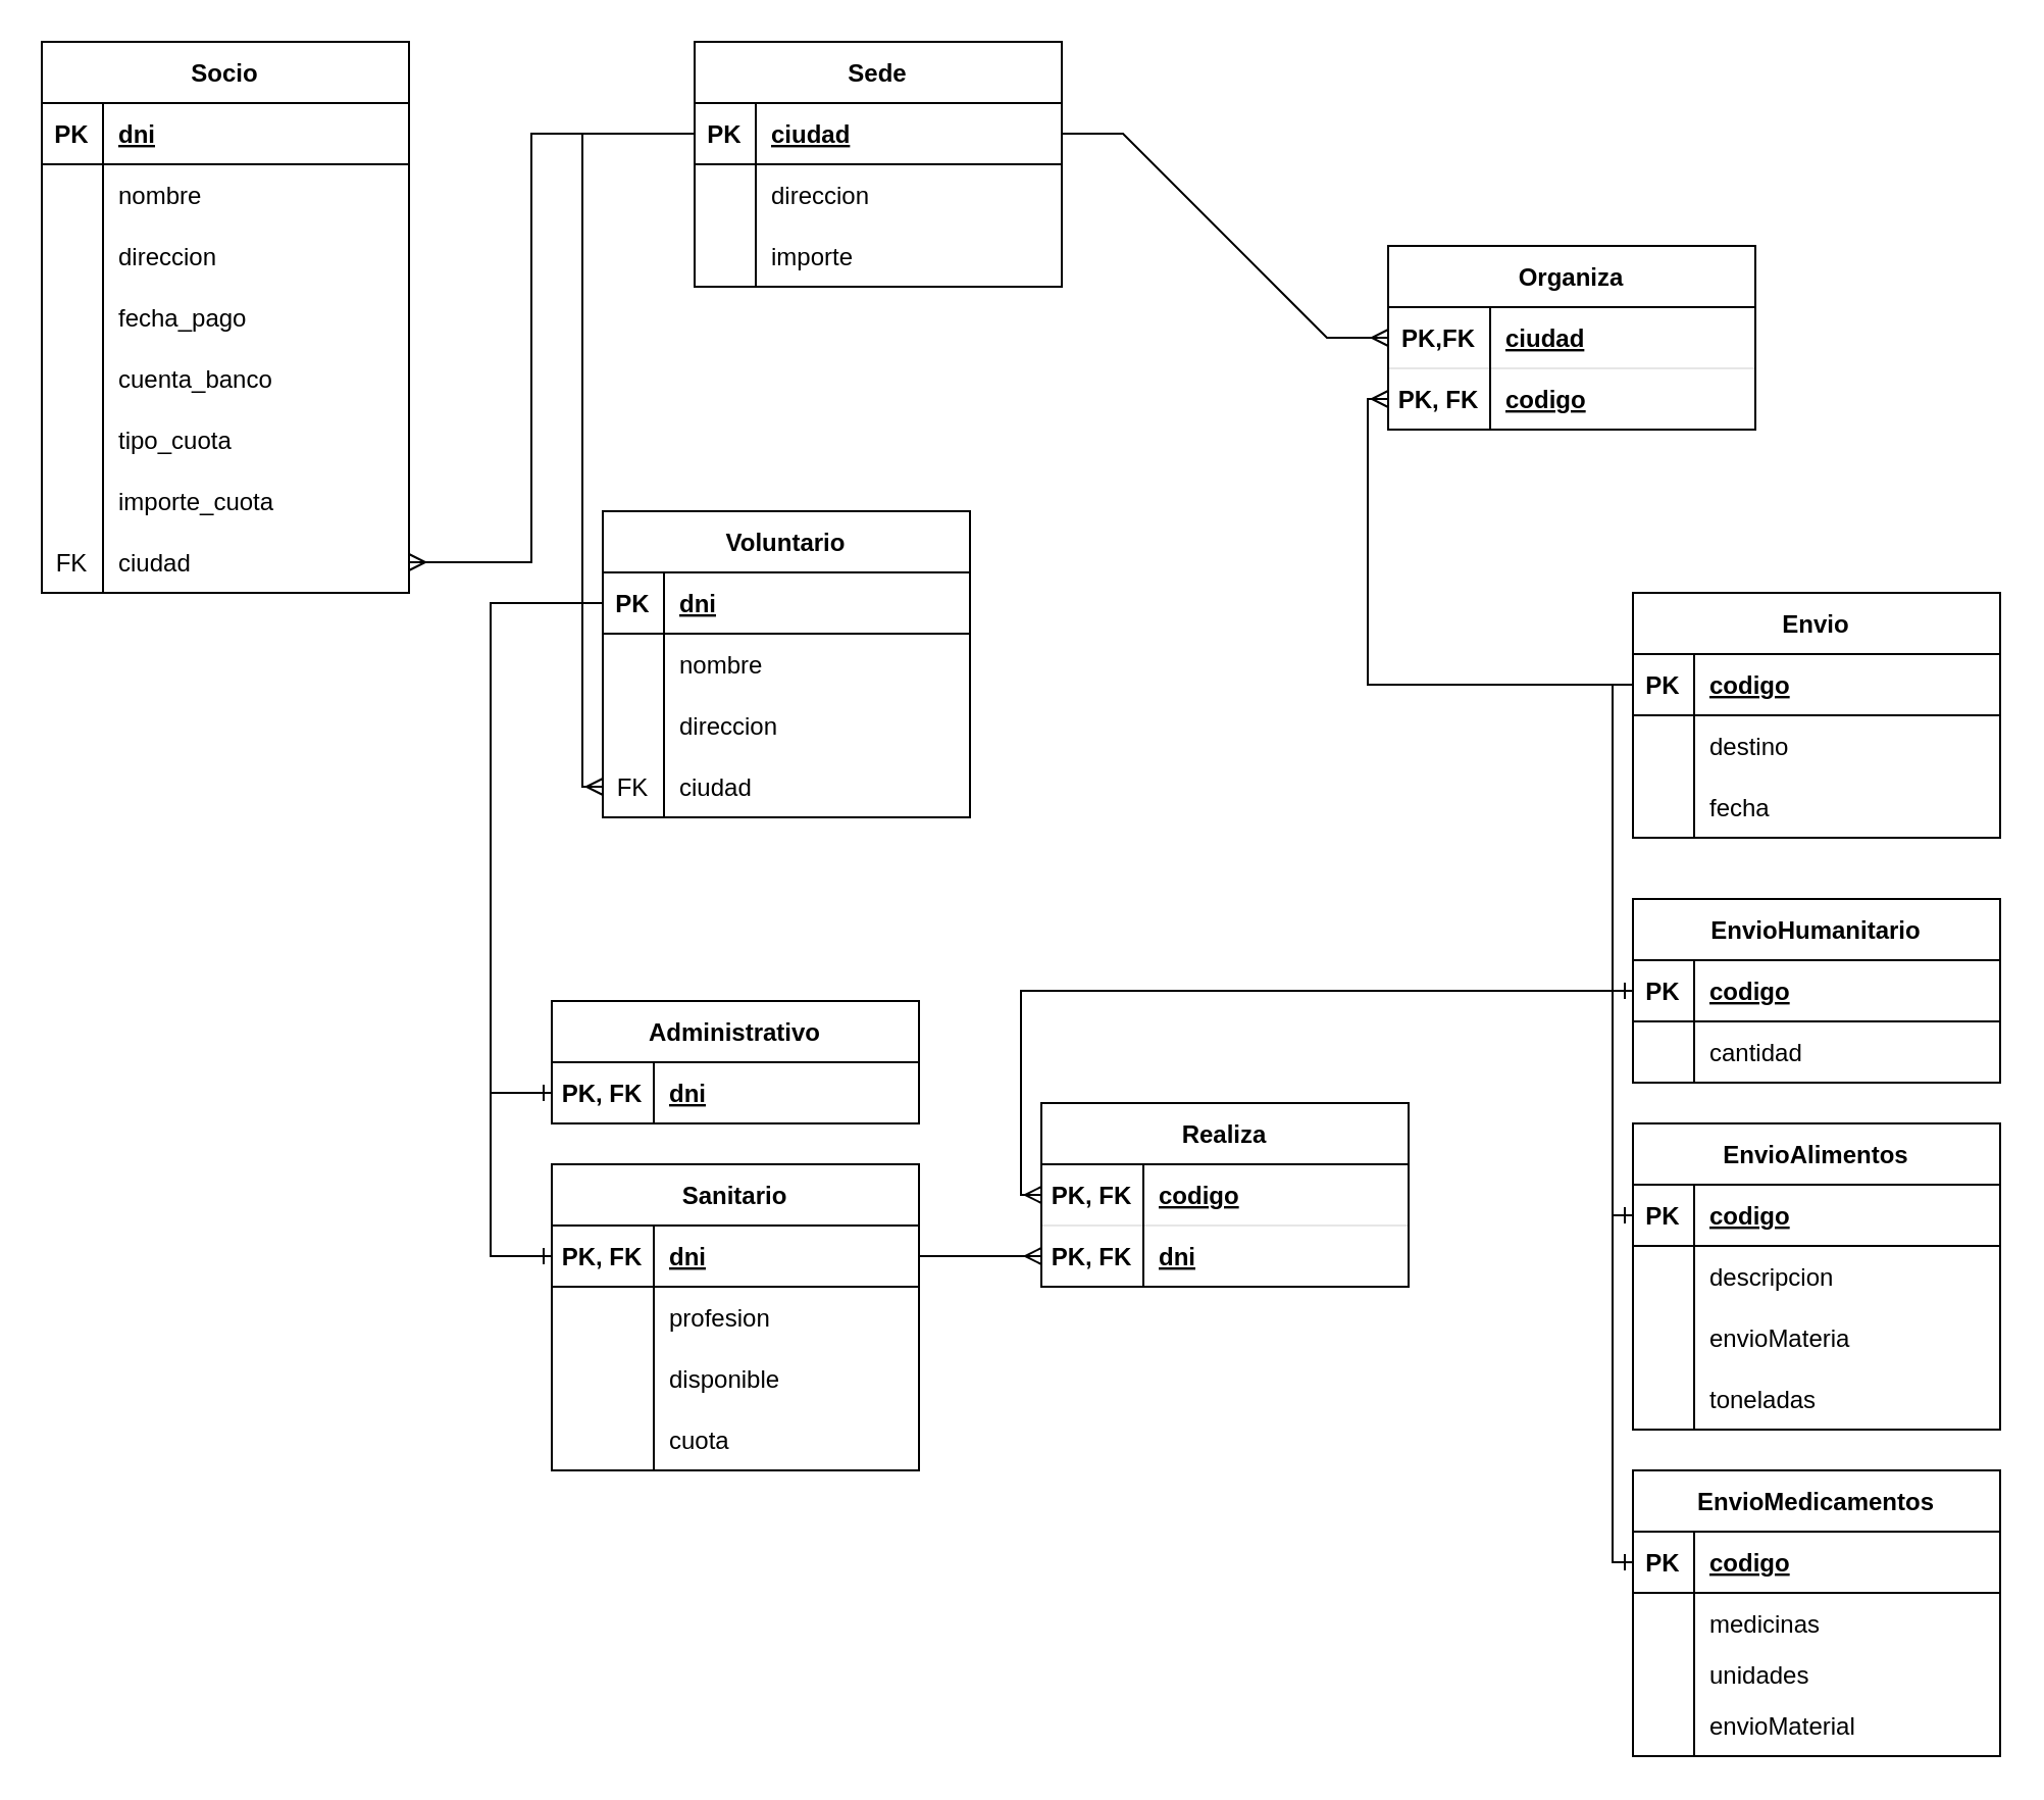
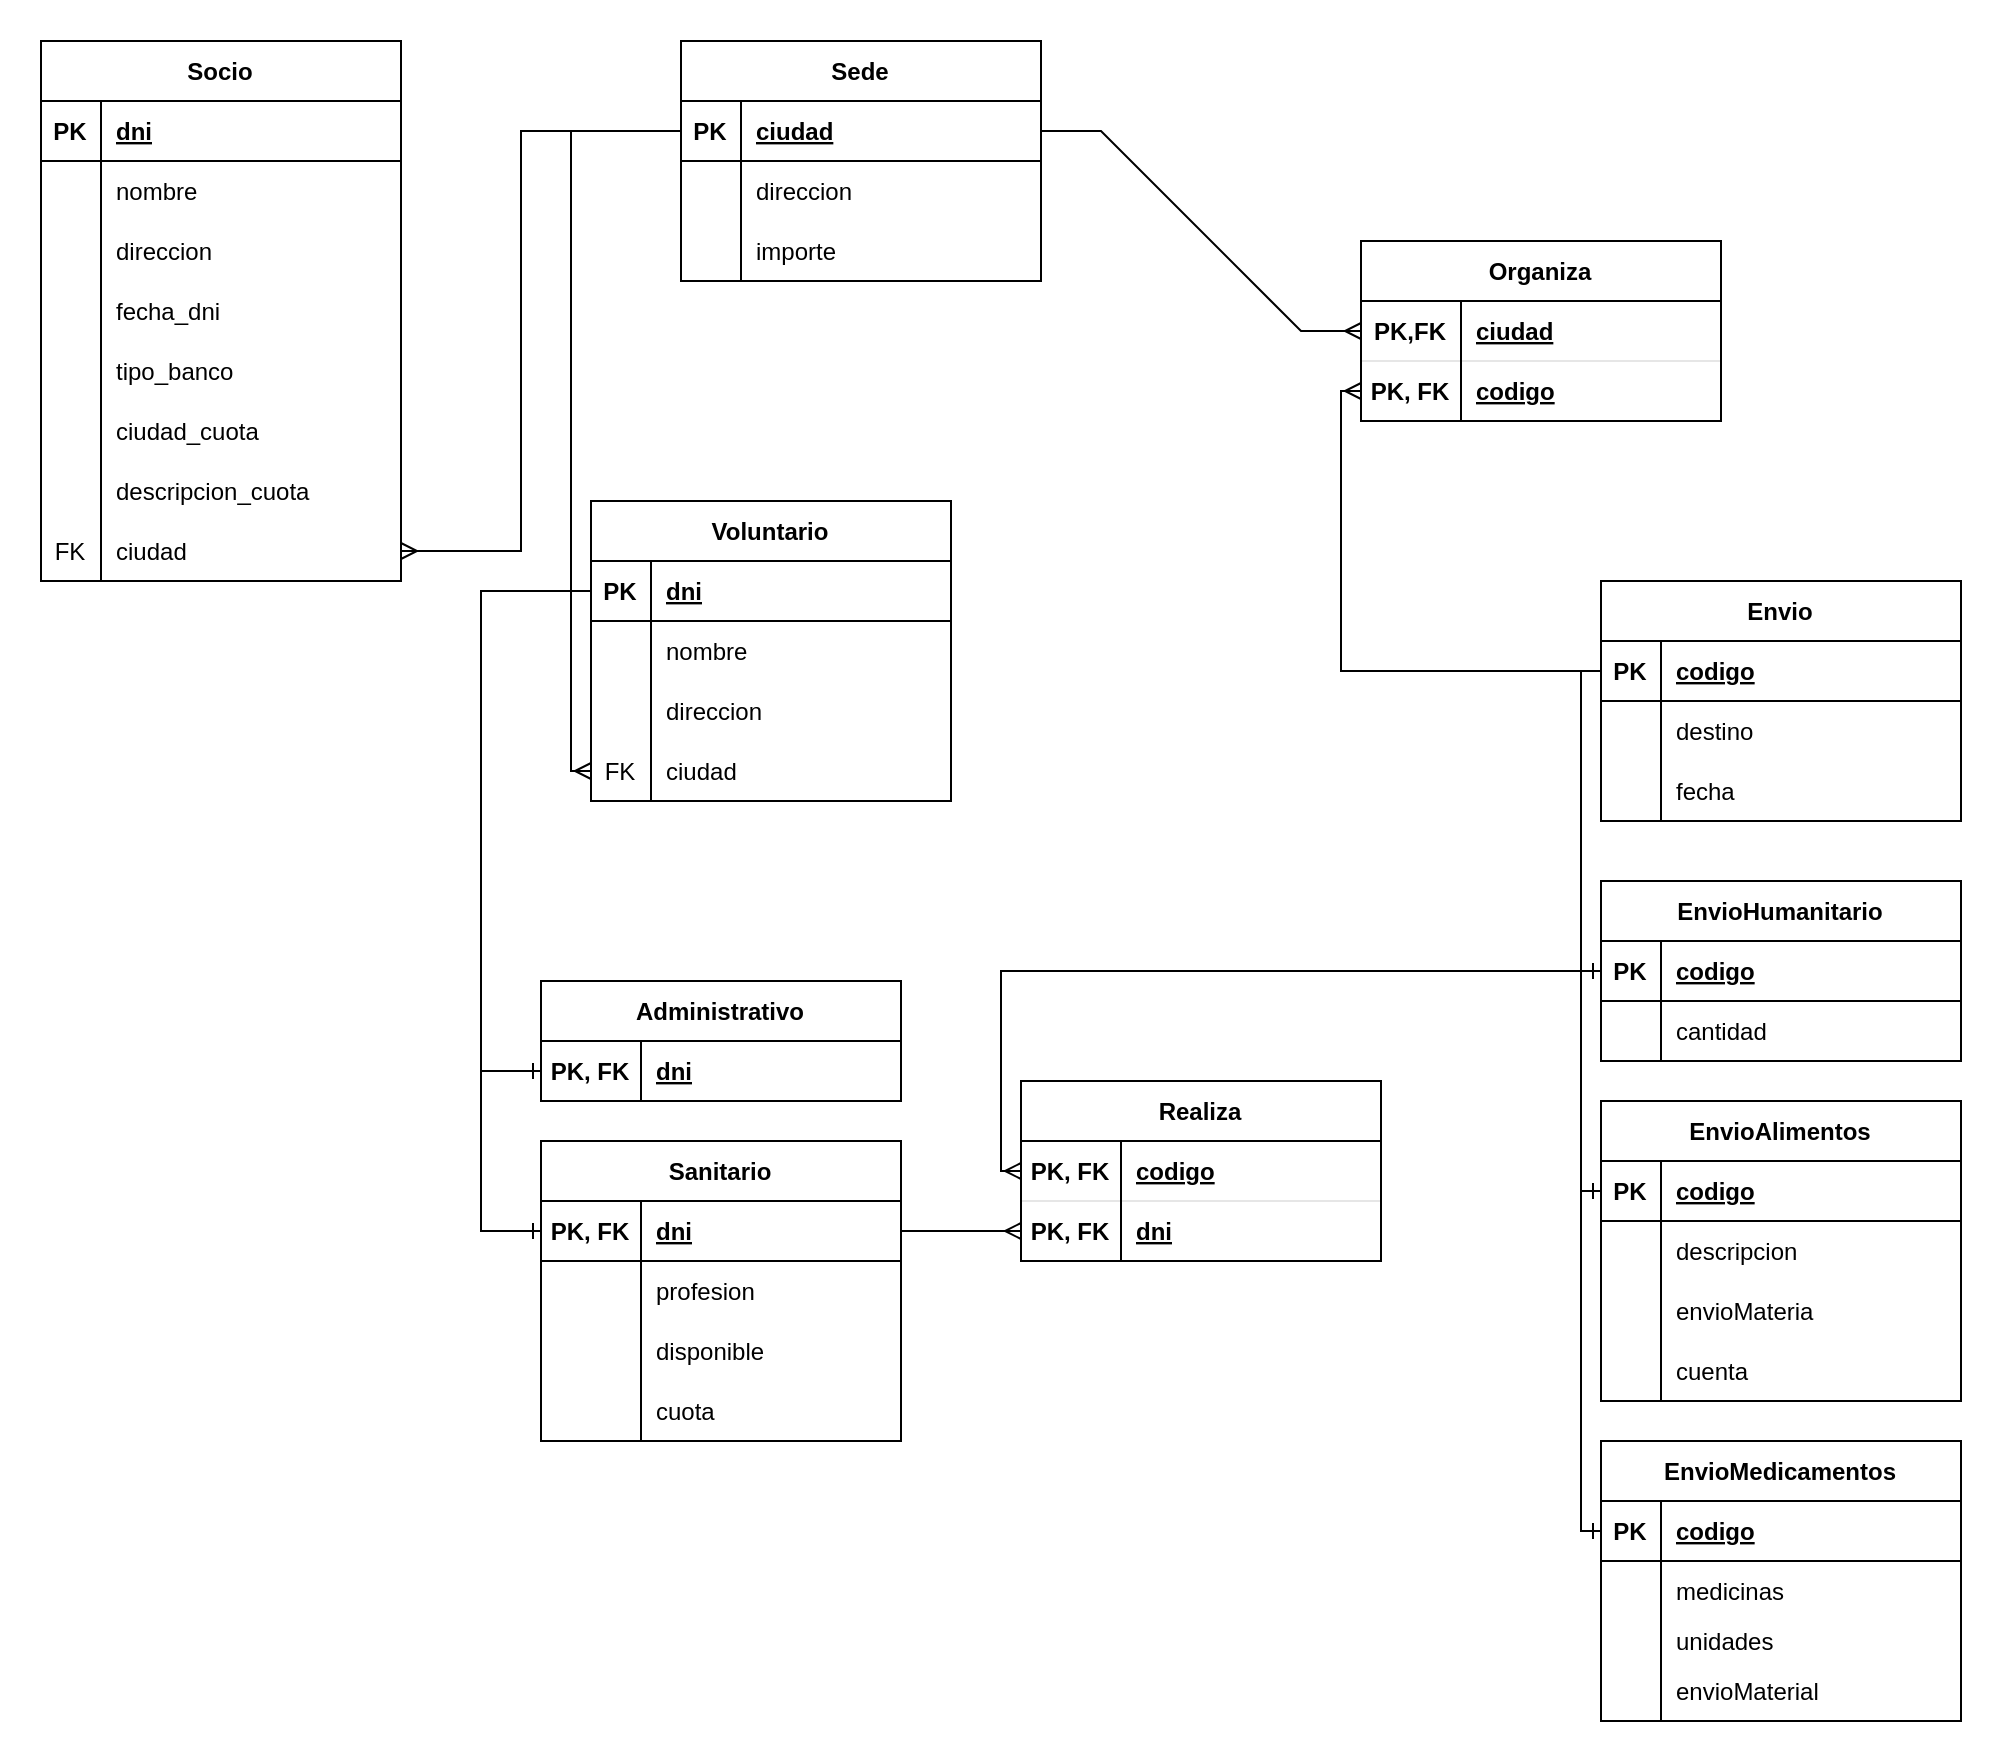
- <mxCell id="14" value="fecha_pago" style="shape=partialRectangle;connectable=0;fillColor=none;top=0;left=0;bottom=0;right=0;align=left;spacingLeft=6;overflow=hidden;" vertex="1" parent="12"><mxGeometry x="30" width="150" height="30" as="geometry"><mxRectangle width="150" height="30" as="alternateBounds" /></mxGeometry></mxCell>
+ <mxCell id="14" value="fecha_dni" style="shape=partialRectangle;connectable=0;fillColor=none;top=0;left=0;bottom=0;right=0;align=left;spacingLeft=6;overflow=hidden;" vertex="1" parent="12"><mxGeometry x="30" width="150" height="30" as="geometry"><mxRectangle width="150" height="30" as="alternateBounds" /></mxGeometry></mxCell>
- <mxCell id="17" value="cuenta_banco" style="shape=partialRectangle;connectable=0;fillColor=none;top=0;left=0;bottom=0;right=0;align=left;spacingLeft=6;overflow=hidden;" vertex="1" parent="15"><mxGeometry x="30" width="150" height="30" as="geometry"><mxRectangle width="150" height="30" as="alternateBounds" /></mxGeometry></mxCell>
+ <mxCell id="17" value="tipo_banco" style="shape=partialRectangle;connectable=0;fillColor=none;top=0;left=0;bottom=0;right=0;align=left;spacingLeft=6;overflow=hidden;" vertex="1" parent="15"><mxGeometry x="30" width="150" height="30" as="geometry"><mxRectangle width="150" height="30" as="alternateBounds" /></mxGeometry></mxCell>
- <mxCell id="20" value="tipo_cuota" style="shape=partialRectangle;connectable=0;fillColor=none;top=0;left=0;bottom=0;right=0;align=left;spacingLeft=6;overflow=hidden;" vertex="1" parent="18"><mxGeometry x="30" width="150" height="30" as="geometry"><mxRectangle width="150" height="30" as="alternateBounds" /></mxGeometry></mxCell>
+ <mxCell id="20" value="ciudad_cuota" style="shape=partialRectangle;connectable=0;fillColor=none;top=0;left=0;bottom=0;right=0;align=left;spacingLeft=6;overflow=hidden;" vertex="1" parent="18"><mxGeometry x="30" width="150" height="30" as="geometry"><mxRectangle width="150" height="30" as="alternateBounds" /></mxGeometry></mxCell>
- <mxCell id="23" value="importe_cuota" style="shape=partialRectangle;connectable=0;fillColor=none;top=0;left=0;bottom=0;right=0;align=left;spacingLeft=6;overflow=hidden;" vertex="1" parent="21"><mxGeometry x="30" width="150" height="30" as="geometry"><mxRectangle width="150" height="30" as="alternateBounds" /></mxGeometry></mxCell>
+ <mxCell id="23" value="descripcion_cuota" style="shape=partialRectangle;connectable=0;fillColor=none;top=0;left=0;bottom=0;right=0;align=left;spacingLeft=6;overflow=hidden;" vertex="1" parent="21"><mxGeometry x="30" width="150" height="30" as="geometry"><mxRectangle width="150" height="30" as="alternateBounds" /></mxGeometry></mxCell>
- <mxCell id="119" value="toneladas" style="shape=partialRectangle;connectable=0;fillColor=none;top=0;left=0;bottom=0;right=0;align=left;spacingLeft=6;overflow=hidden;strokeWidth=0;" vertex="1" parent="117"><mxGeometry x="30" width="150" height="30" as="geometry"><mxRectangle width="150" height="30" as="alternateBounds" /></mxGeometry></mxCell>
+ <mxCell id="119" value="cuenta" style="shape=partialRectangle;connectable=0;fillColor=none;top=0;left=0;bottom=0;right=0;align=left;spacingLeft=6;overflow=hidden;strokeWidth=0;" vertex="1" parent="117"><mxGeometry x="30" width="150" height="30" as="geometry"><mxRectangle width="150" height="30" as="alternateBounds" /></mxGeometry></mxCell>
